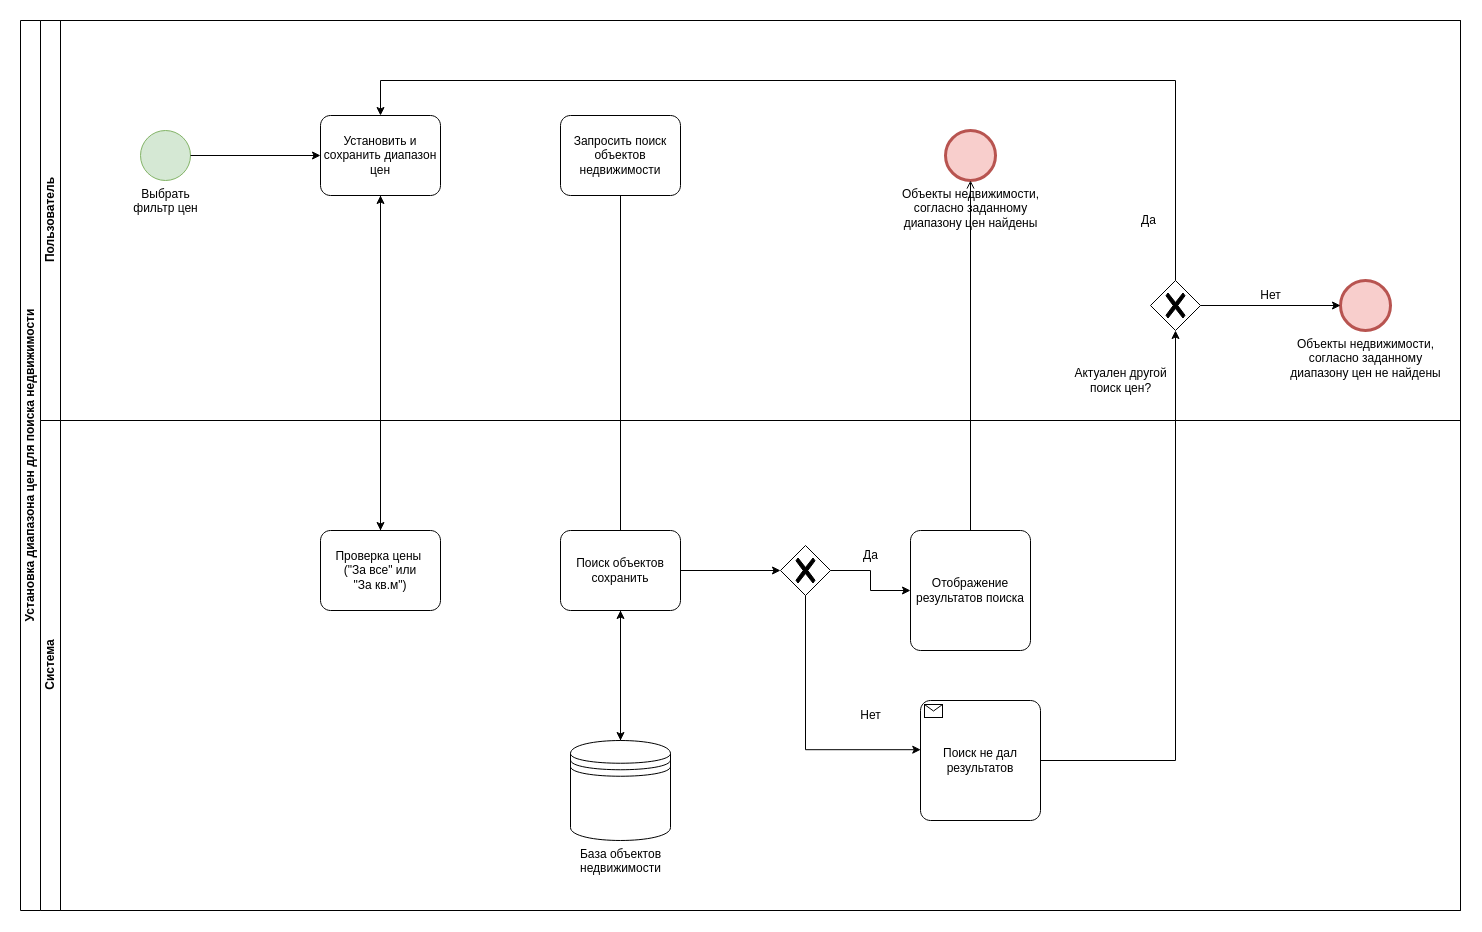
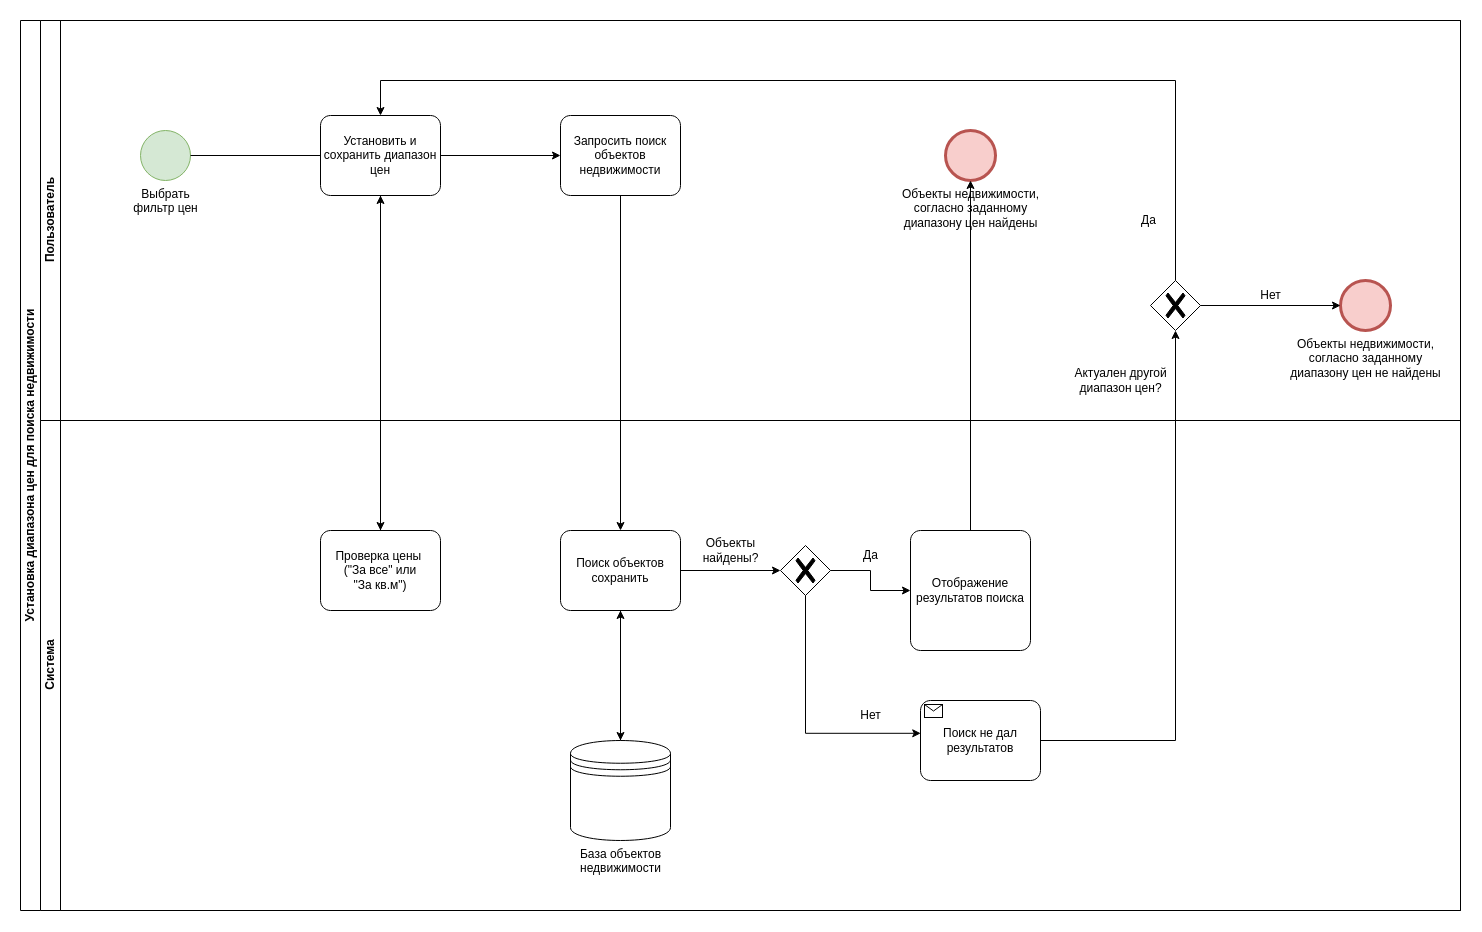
- <mxCell id="10" style="edgeStyle=orthogonalEdgeStyle;rounded=0;orthogonalLoop=1;jettySize=auto;html=1;exitX=1;exitY=0.5;exitDx=0;exitDy=0;exitPerimeter=0;entryX=0;entryY=0.5;entryDx=0;entryDy=0;entryPerimeter=0;" edge="1" parent="3" source="4" target="5"><mxGeometry relative="1" as="geometry" /></mxCell>
+ <mxCell id="10" style="edgeStyle=orthogonalEdgeStyle;rounded=0;orthogonalLoop=1;jettySize=auto;html=1;exitX=1;exitY=0.5;exitDx=0;exitDy=0;exitPerimeter=0;entryX=0;entryY=0.5;entryDx=0;entryDy=0;entryPerimeter=0;endArrow=none;" edge="1" parent="3" source="4" target="5"><mxGeometry relative="1" as="geometry" /></mxCell>
+ <mxCell id="7" style="edgeStyle=orthogonalEdgeStyle;rounded=0;orthogonalLoop=1;jettySize=auto;html=1;exitX=1;exitY=0.5;exitDx=0;exitDy=0;exitPerimeter=0;entryX=0;entryY=0.5;entryDx=0;entryDy=0;entryPerimeter=0;" edge="1" parent="3" source="5" target="6"><mxGeometry relative="1" as="geometry" /></mxCell>
- <mxCell id="35" style="edgeStyle=orthogonalEdgeStyle;rounded=0;orthogonalLoop=1;jettySize=auto;html=1;exitX=0.5;exitY=0;exitDx=0;exitDy=0;exitPerimeter=0;entryX=0.5;entryY=1;entryDx=0;entryDy=0;entryPerimeter=0;endArrow=open;" edge="1" parent="2" source="21" target="8"><mxGeometry relative="1" as="geometry" /></mxCell>
+ <mxCell id="35" style="edgeStyle=orthogonalEdgeStyle;rounded=0;orthogonalLoop=1;jettySize=auto;html=1;exitX=0.5;exitY=0;exitDx=0;exitDy=0;exitPerimeter=0;entryX=0.5;entryY=1;entryDx=0;entryDy=0;entryPerimeter=0;" edge="1" parent="2" source="21" target="8"><mxGeometry relative="1" as="geometry" /></mxCell>
- <mxCell id="14" value="Актуален другой&lt;div&gt;поиск цен?&lt;/div&gt;" style="text;html=1;align=center;verticalAlign=middle;resizable=0;points=[];autosize=1;strokeColor=none;fillColor=none;" vertex="1" parent="3"><mxGeometry x="1020" y="340" width="120" height="40" as="geometry" /></mxCell>
+ <mxCell id="14" value="Актуален другой&lt;div&gt;диапазон цен?&lt;/div&gt;" style="text;html=1;align=center;verticalAlign=middle;resizable=0;points=[];autosize=1;strokeColor=none;fillColor=none;" vertex="1" parent="3"><mxGeometry x="1020" y="340" width="120" height="40" as="geometry" /></mxCell>
- <mxCell id="34" style="edgeStyle=orthogonalEdgeStyle;rounded=0;orthogonalLoop=1;jettySize=auto;html=1;exitX=0.5;exitY=1;exitDx=0;exitDy=0;exitPerimeter=0;entryX=0.5;entryY=0;entryDx=0;entryDy=0;entryPerimeter=0;endArrow=none;" edge="1" parent="2" source="6" target="27"><mxGeometry relative="1" as="geometry" /></mxCell>
+ <mxCell id="34" style="edgeStyle=orthogonalEdgeStyle;rounded=0;orthogonalLoop=1;jettySize=auto;html=1;exitX=0.5;exitY=1;exitDx=0;exitDy=0;exitPerimeter=0;entryX=0.5;entryY=0;entryDx=0;entryDy=0;entryPerimeter=0;" edge="1" parent="2" source="6" target="27"><mxGeometry relative="1" as="geometry" /></mxCell>
+ <mxCell id="30" value="Объекты&lt;div&gt;найдены?&lt;/div&gt;" style="text;html=1;align=center;verticalAlign=middle;resizable=0;points=[];autosize=1;strokeColor=none;fillColor=none;" vertex="1" parent="17"><mxGeometry x="650" y="110" width="80" height="40" as="geometry" /></mxCell>
- <mxCell id="20" value="Поиск не дал результатов" style="points=[[0.25,0,0],[0.5,0,0],[0.75,0,0],[1,0.25,0],[1,0.5,0],[1,0.75,0],[0.75,1,0],[0.5,1,0],[0.25,1,0],[0,0.75,0],[0,0.5,0],[0,0.25,0]];shape=mxgraph.bpmn.task;whiteSpace=wrap;rectStyle=rounded;size=10;html=1;container=1;expand=0;collapsible=0;taskMarker=receive;" vertex="1" parent="17"><mxGeometry x="880" y="280" width="120" height="120" as="geometry" /></mxCell>
+ <mxCell id="20" value="Поиск не дал результатов" style="points=[[0.25,0,0],[0.5,0,0],[0.75,0,0],[1,0.25,0],[1,0.5,0],[1,0.75,0],[0.75,1,0],[0.5,1,0],[0.25,1,0],[0,0.75,0],[0,0.5,0],[0,0.25,0]];shape=mxgraph.bpmn.task;whiteSpace=wrap;rectStyle=rounded;size=10;html=1;container=1;expand=0;collapsible=0;taskMarker=receive;" vertex="1" parent="17"><mxGeometry x="880" y="280" width="120" height="80" as="geometry" /></mxCell>
